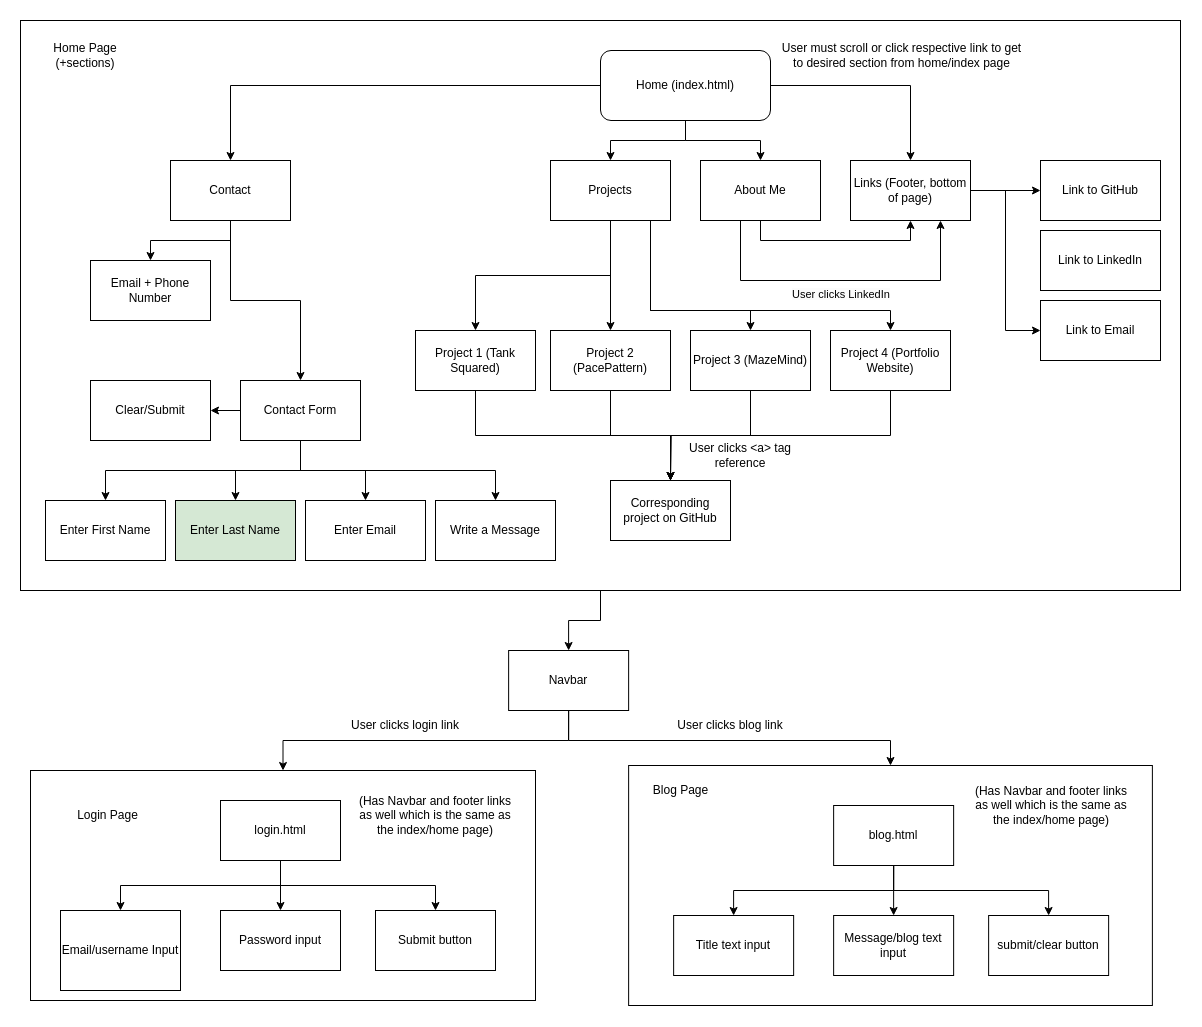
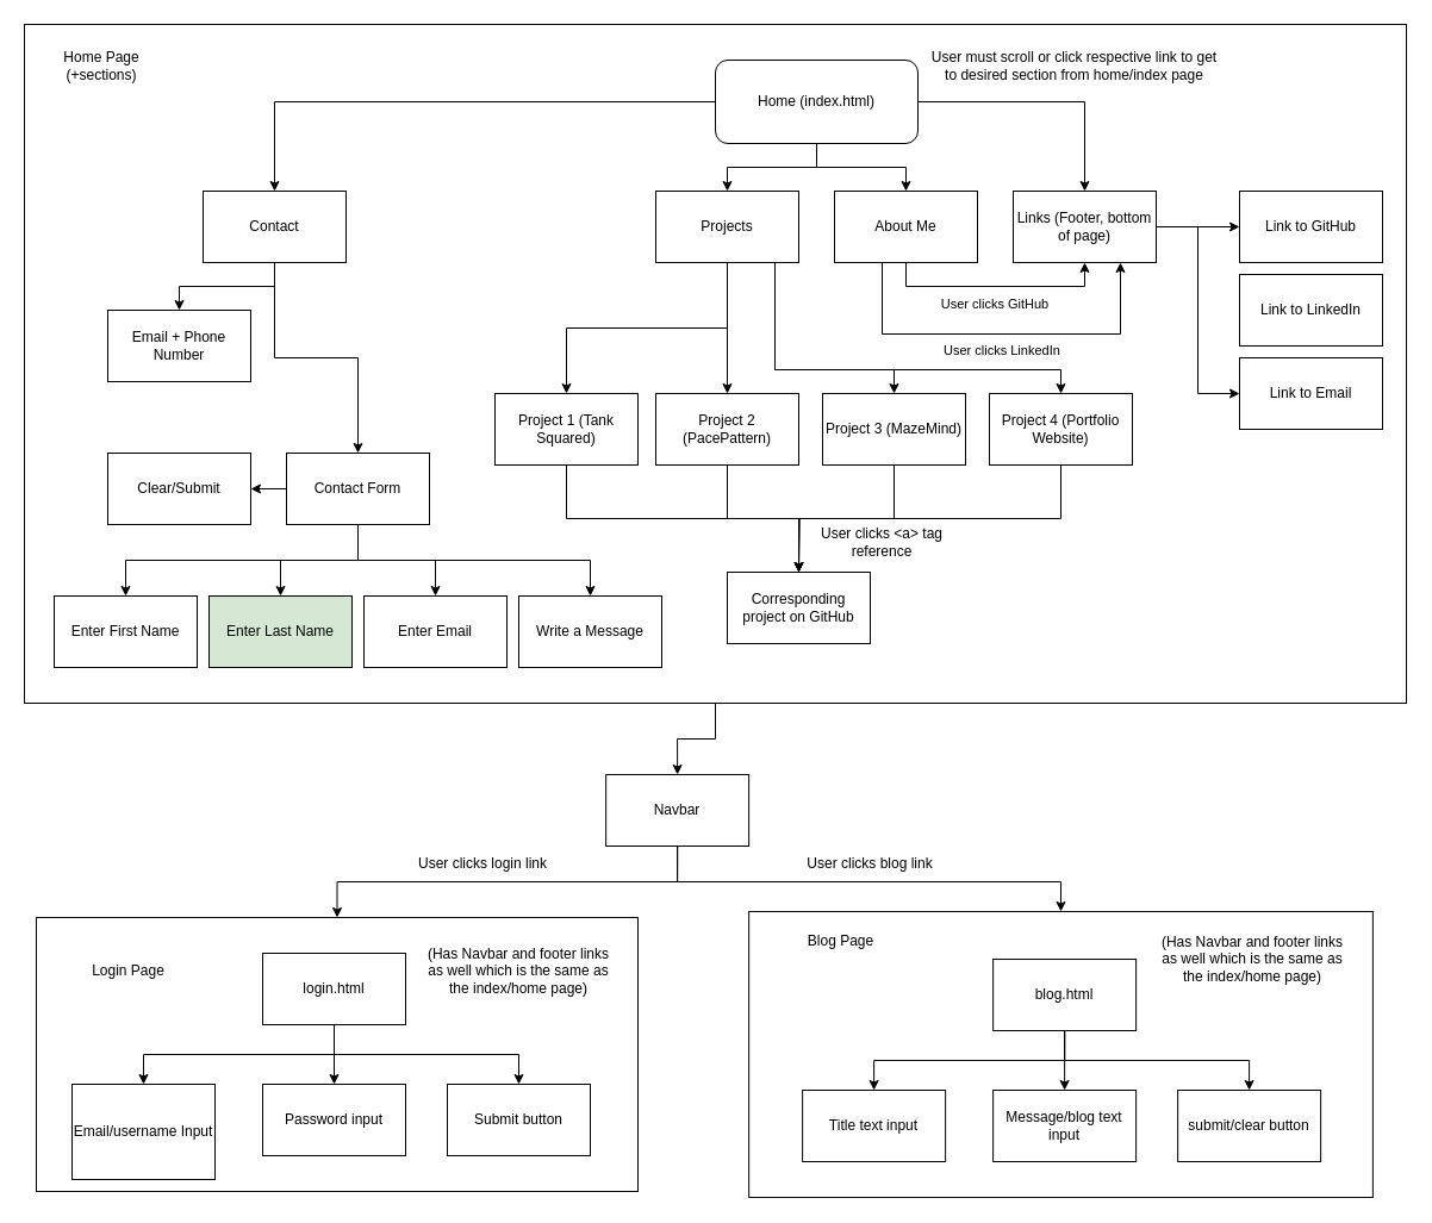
+ <mxCell id="24" value="&lt;font style=&quot;font-size: 11px;&quot;&gt;User clicks GitHub&lt;/font&gt;" style="text;html=1;align=center;verticalAlign=middle;whiteSpace=wrap;rounded=0;" vertex="1" parent="1"><mxGeometry x="770" y="240" width="130" height="30" as="geometry" /></mxCell>
- <mxCell id="66" value="Blog Page" style="text;html=1;align=center;verticalAlign=middle;whiteSpace=wrap;rounded=0;" vertex="1" parent="1"><mxGeometry x="638.13" y="775" width="85" height="30" as="geometry" /></mxCell>
+ <mxCell id="66" value="Blog Page" style="text;html=1;align=center;verticalAlign=middle;whiteSpace=wrap;rounded=0;" vertex="1" parent="1"><mxGeometry x="663.13" y="775" width="85" height="30" as="geometry" /></mxCell>
